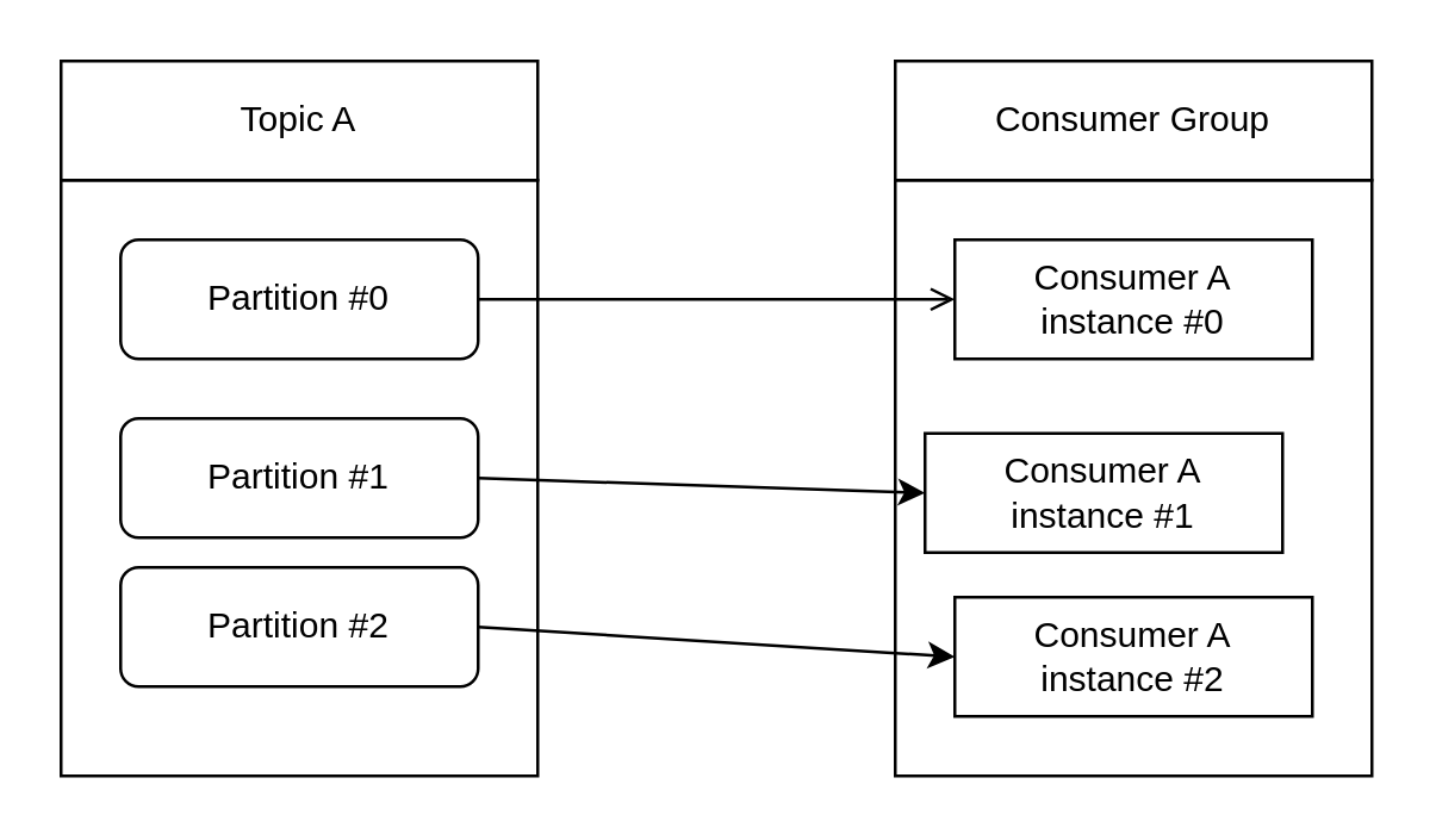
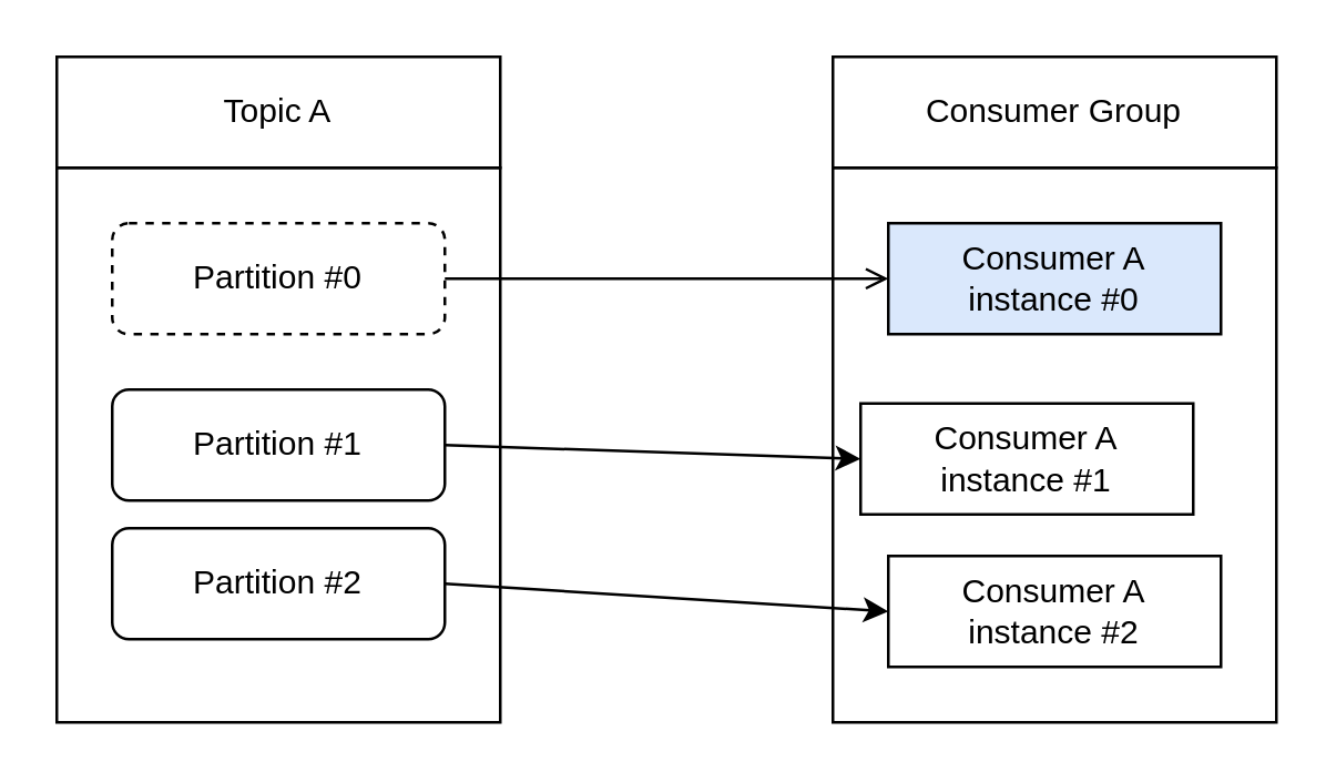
- <mxCell id="4" value="Partition #0" style="rounded=1;whiteSpace=wrap;html=1;" vertex="1" parent="1"><mxGeometry x="40" y="80" width="120" height="40" as="geometry" /></mxCell>
+ <mxCell id="4" value="Partition #0" style="rounded=1;whiteSpace=wrap;html=1;dashed=1;" vertex="1" parent="1"><mxGeometry x="40" y="80" width="120" height="40" as="geometry" /></mxCell>
- <mxCell id="8" value="Consumer A&lt;br&gt;instance #0" style="rounded=0;whiteSpace=wrap;html=1;" vertex="1" parent="1"><mxGeometry x="320" y="80" width="120" height="40" as="geometry" /></mxCell>
+ <mxCell id="8" value="Consumer A&lt;br&gt;instance #0" style="rounded=0;whiteSpace=wrap;html=1;fillColor=#dae8fc;" vertex="1" parent="1"><mxGeometry x="320" y="80" width="120" height="40" as="geometry" /></mxCell>
